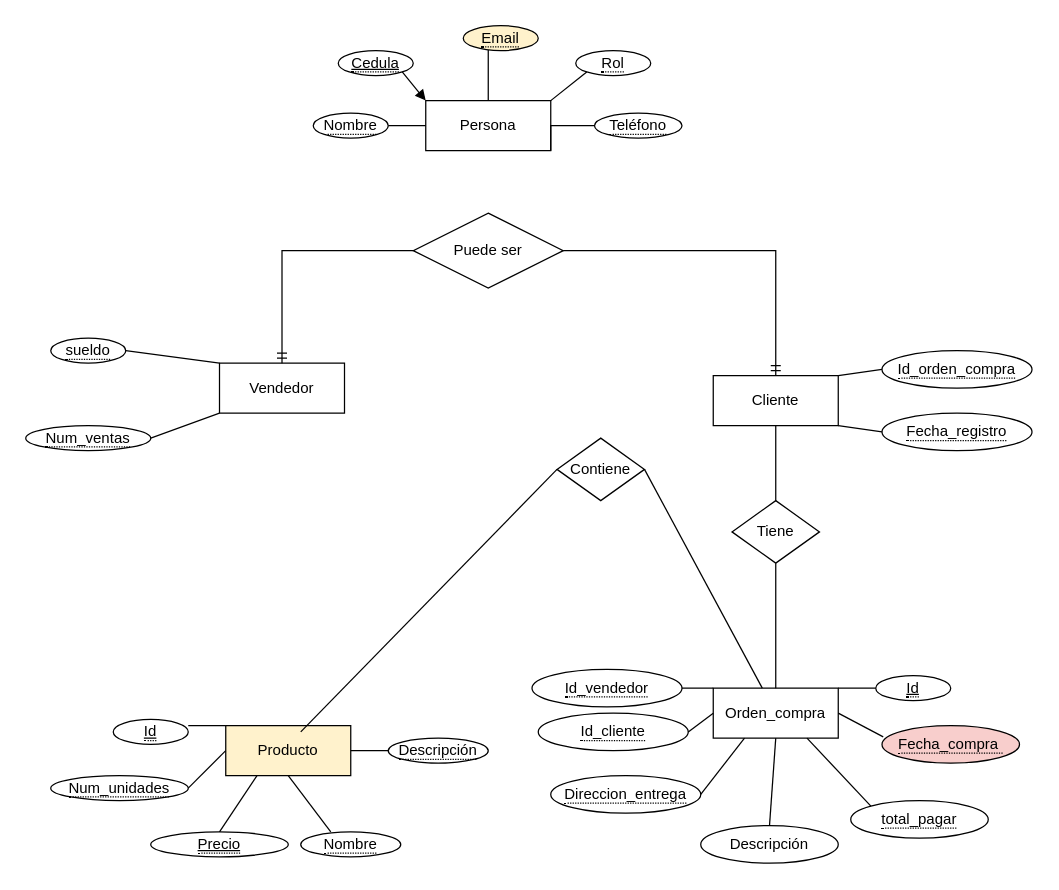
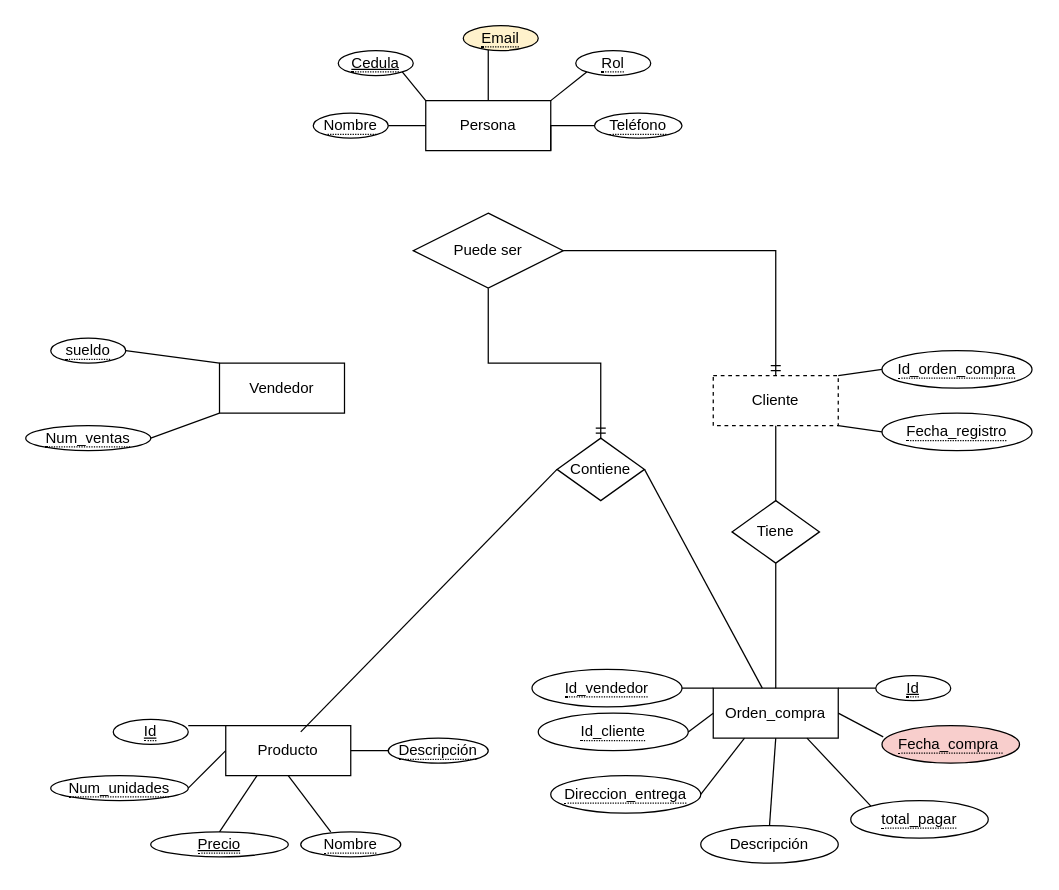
- <mxCell id="48" value="" style="endArrow=block;html=1;rounded=0;exitX=1;exitY=1;exitDx=0;exitDy=0;entryX=0;entryY=0;entryDx=0;entryDy=0;" parent="1" source="18" target="2" edge="1"><mxGeometry width="50" height="50" relative="1" as="geometry"><mxPoint x="290" y="100" as="sourcePoint" /><mxPoint x="340" y="50" as="targetPoint" /></mxGeometry></mxCell>
+ <mxCell id="48" value="" style="endArrow=none;html=1;rounded=0;exitX=1;exitY=1;exitDx=0;exitDy=0;entryX=0;entryY=0;entryDx=0;entryDy=0;" parent="1" source="18" target="2" edge="1"><mxGeometry width="50" height="50" relative="1" as="geometry"><mxPoint x="290" y="100" as="sourcePoint" /><mxPoint x="340" y="50" as="targetPoint" /></mxGeometry></mxCell>
- <mxCell id="7" style="edgeStyle=orthogonalEdgeStyle;rounded=0;orthogonalLoop=1;jettySize=auto;html=1;endArrow=ERmandOne;endFill=0;" parent="1" source="8" target="3" edge="1"><mxGeometry relative="1" as="geometry" /></mxCell>
+ <mxCell id="7" style="edgeStyle=orthogonalEdgeStyle;rounded=0;orthogonalLoop=1;jettySize=auto;html=1;endArrow=ERmandOne;endFill=0;" parent="1" source="8" target="16" edge="1"><mxGeometry relative="1" as="geometry" /></mxCell>
- <mxCell id="9" value="Cliente" style="whiteSpace=wrap;html=1;align=center;" parent="1" vertex="1"><mxGeometry x="570" y="300" width="100" height="40" as="geometry" /></mxCell>
+ <mxCell id="9" value="Cliente" style="whiteSpace=wrap;html=1;align=center;dashed=1;" parent="1" vertex="1"><mxGeometry x="570" y="300" width="100" height="40" as="geometry" /></mxCell>
- <mxCell id="4" value="Producto" style="whiteSpace=wrap;html=1;align=center;fillColor=#fff2cc;" parent="1" vertex="1"><mxGeometry x="180" y="580" width="100" height="40" as="geometry" /></mxCell>
+ <mxCell id="4" value="Producto" style="whiteSpace=wrap;html=1;align=center;" parent="1" vertex="1"><mxGeometry x="180" y="580" width="100" height="40" as="geometry" /></mxCell>
